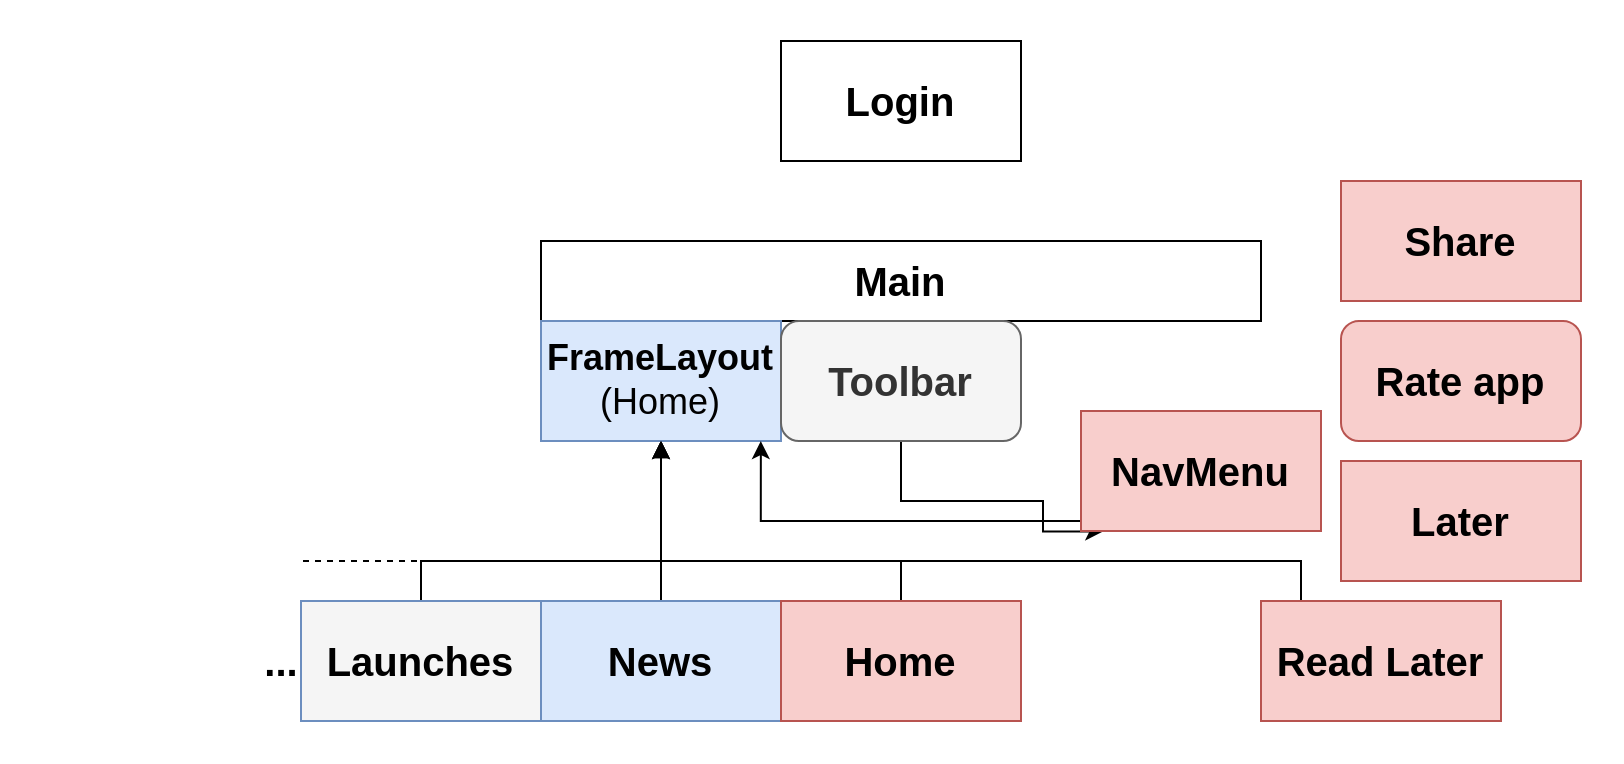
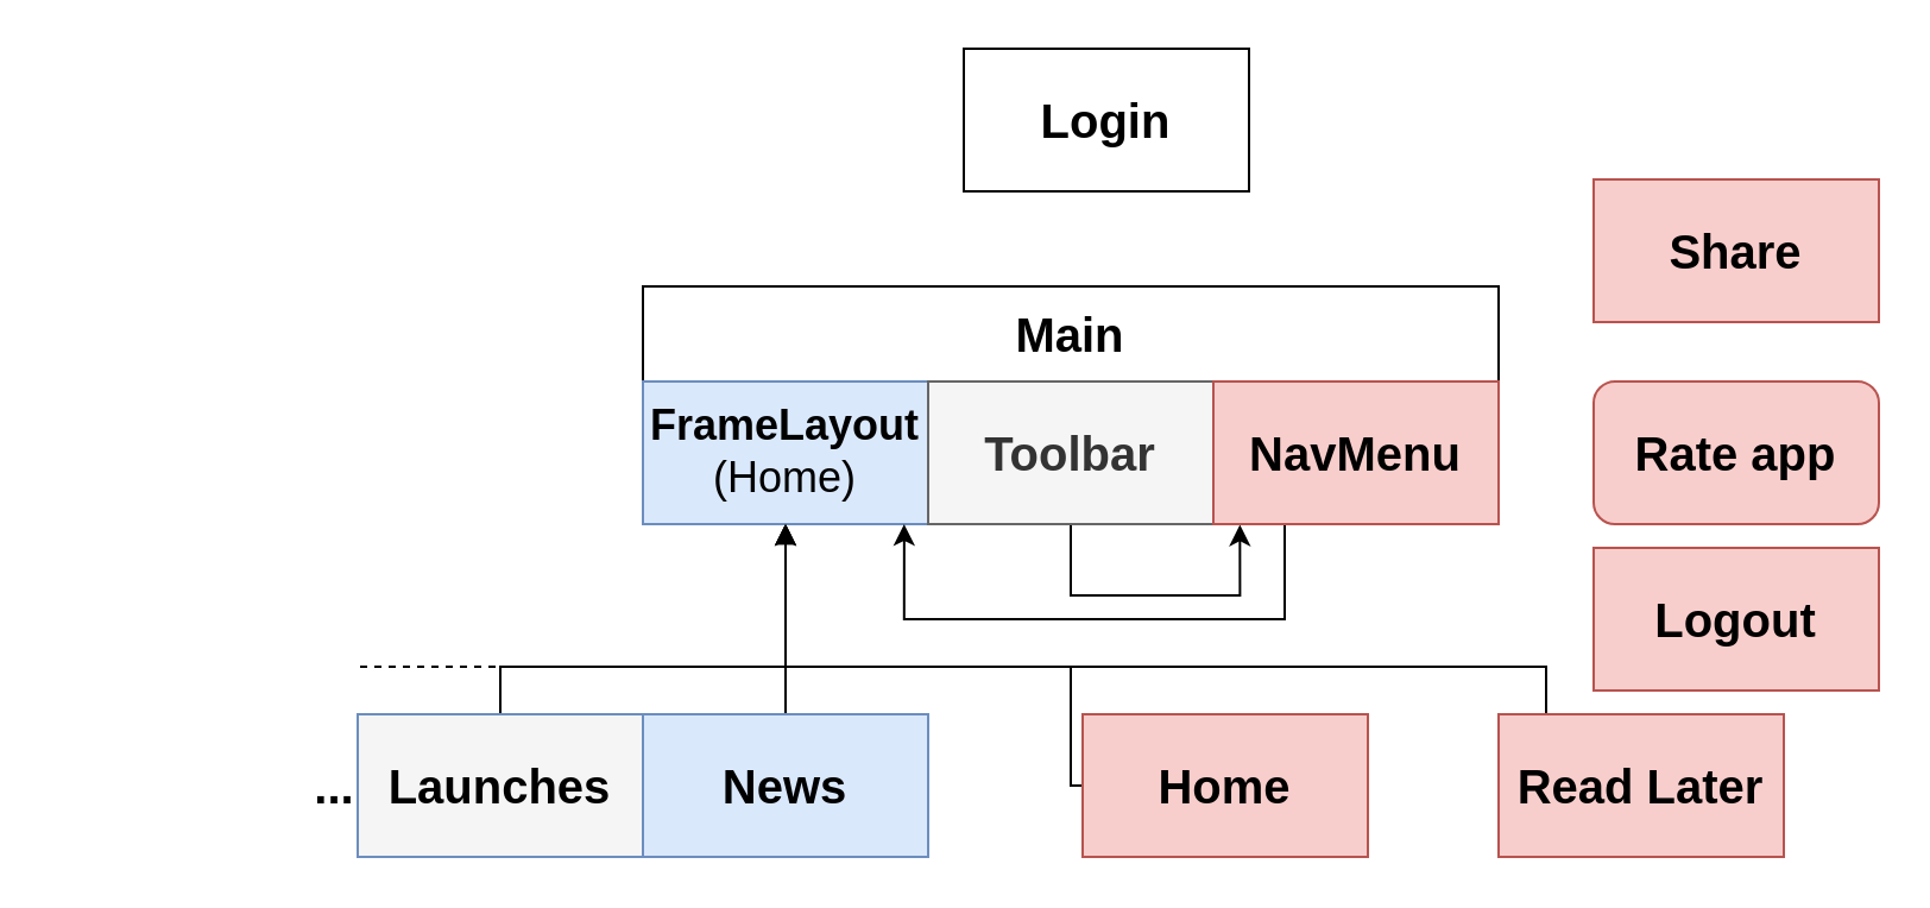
- <mxCell id="2" value="&lt;font size=&quot;1&quot;&gt;&lt;b style=&quot;font-size: 20px;&quot;&gt;Login&lt;/b&gt;&lt;/font&gt;" style="rounded=0;whiteSpace=wrap;html=1;" vertex="1" parent="1"><mxGeometry x="390" y="20" width="120" height="60" as="geometry" /></mxCell>
+ <mxCell id="2" value="&lt;font size=&quot;1&quot;&gt;&lt;b style=&quot;font-size: 20px;&quot;&gt;Login&lt;/b&gt;&lt;/font&gt;" style="rounded=0;whiteSpace=wrap;html=1;" vertex="1" parent="1"><mxGeometry x="405" y="20" width="120" height="60" as="geometry" /></mxCell>
- <mxCell id="21" value="Share" style="rounded=0;whiteSpace=wrap;html=1;fillColor=#f8cecc;strokeColor=#b85450;fontSize=20;fontStyle=1" vertex="1" parent="1"><mxGeometry x="670" y="90" width="120" height="60" as="geometry" /></mxCell>
+ <mxCell id="21" value="Share" style="rounded=0;whiteSpace=wrap;html=1;fillColor=#f8cecc;strokeColor=#b85450;fontSize=20;fontStyle=1" vertex="1" parent="1"><mxGeometry x="670" y="75" width="120" height="60" as="geometry" /></mxCell>
- <mxCell id="8" value="Toolbar" style="whiteSpace=wrap;html=1;fontSize=20;fontStyle=1;fillColor=#f5f5f5;fontColor=#333333;strokeColor=#666666;rounded=1;" vertex="1" parent="1"><mxGeometry x="390" y="160" width="120" height="60" as="geometry" /></mxCell>
+ <mxCell id="8" value="Toolbar" style="rounded=0;whiteSpace=wrap;html=1;fontSize=20;fontStyle=1;fillColor=#f5f5f5;fontColor=#333333;strokeColor=#666666;" vertex="1" parent="1"><mxGeometry x="390" y="160" width="120" height="60" as="geometry" /></mxCell>
- <mxCell id="10" value="&lt;font style=&quot;font-size: 20px;&quot;&gt;NavMenu&lt;/font&gt;" style="rounded=0;whiteSpace=wrap;html=1;fontStyle=1;fillColor=#f8cecc;strokeColor=#b85450;" vertex="1" parent="1"><mxGeometry x="540" y="205" width="120" height="60" as="geometry" /></mxCell>
+ <mxCell id="10" value="&lt;font style=&quot;font-size: 20px;&quot;&gt;NavMenu&lt;/font&gt;" style="rounded=0;whiteSpace=wrap;html=1;fontStyle=1;fillColor=#f8cecc;strokeColor=#b85450;" vertex="1" parent="1"><mxGeometry x="510" y="160" width="120" height="60" as="geometry" /></mxCell>
- <mxCell id="20" value="Later" style="rounded=0;whiteSpace=wrap;html=1;fillColor=#f8cecc;strokeColor=#b85450;fontSize=20;fontStyle=1" vertex="1" parent="1"><mxGeometry x="670" y="230" width="120" height="60" as="geometry" /></mxCell>
+ <mxCell id="20" value="Logout" style="rounded=0;whiteSpace=wrap;html=1;fillColor=#f8cecc;strokeColor=#b85450;fontSize=20;fontStyle=1" vertex="1" parent="1"><mxGeometry x="670" y="230" width="120" height="60" as="geometry" /></mxCell>
- <mxCell id="15" value="Home" style="rounded=0;whiteSpace=wrap;html=1;fillColor=#f8cecc;strokeColor=#b85450;fontSize=20;fontStyle=1" vertex="1" parent="1"><mxGeometry x="390" y="300" width="120" height="60" as="geometry" /></mxCell>
+ <mxCell id="15" value="Home" style="rounded=0;whiteSpace=wrap;html=1;fillColor=#f8cecc;strokeColor=#b85450;fontSize=20;fontStyle=1" vertex="1" parent="1"><mxGeometry x="455" y="300" width="120" height="60" as="geometry" /></mxCell>
